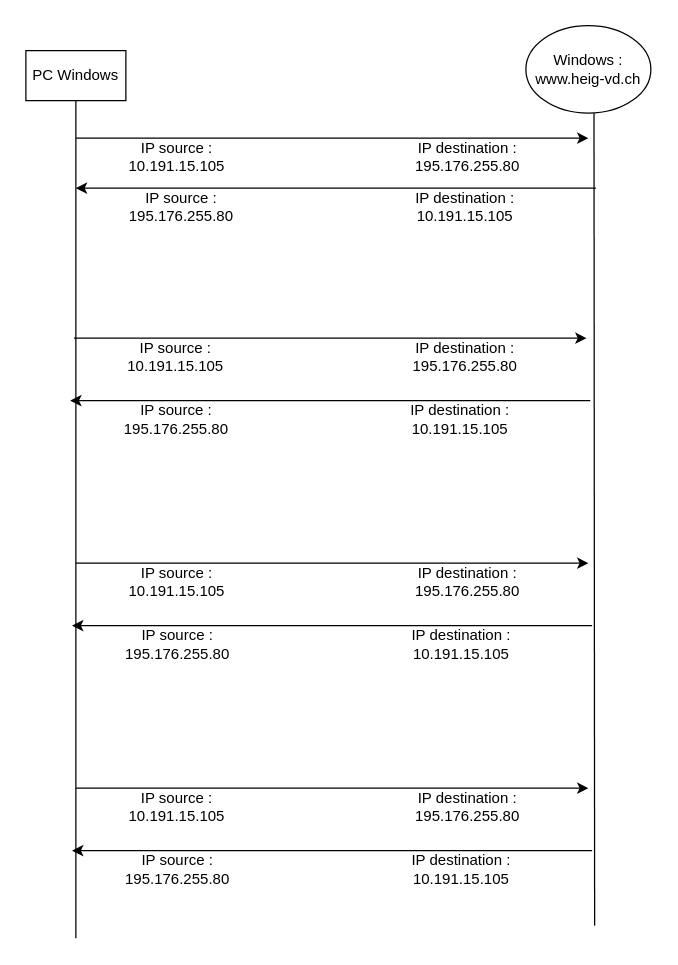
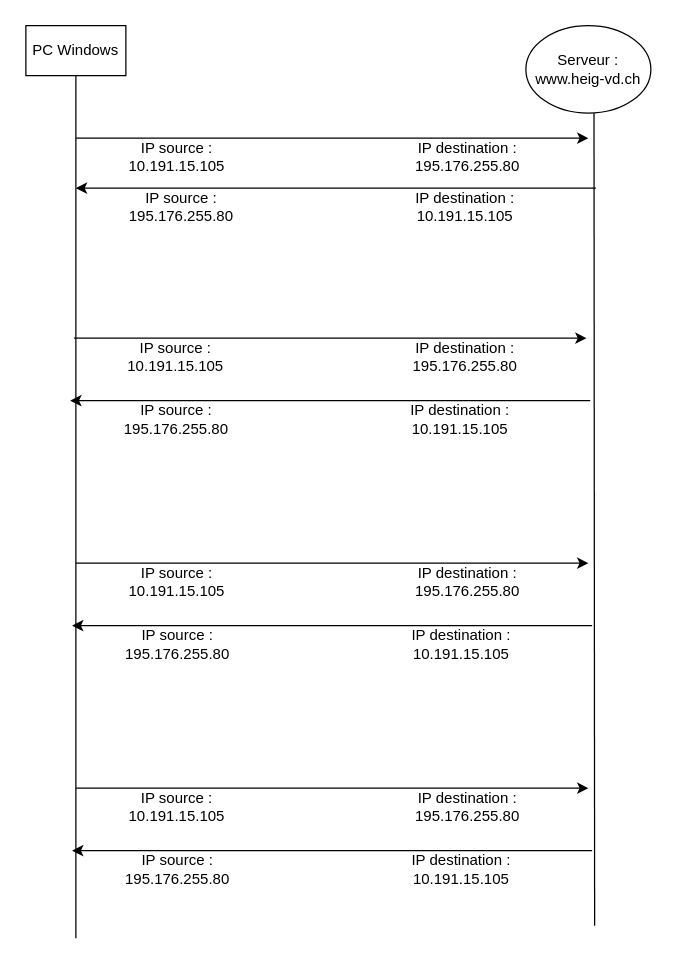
- <mxCell id="3" value="Windows : www.heig-vd.ch" style="ellipse;whiteSpace=wrap;html=1;" parent="1" vertex="1"><mxGeometry x="420" y="20" width="100" height="70" as="geometry" /></mxCell>
+ <mxCell id="3" value="Serveur : www.heig-vd.ch" style="ellipse;whiteSpace=wrap;html=1;" parent="1" vertex="1"><mxGeometry x="420" y="20" width="100" height="70" as="geometry" /></mxCell>
- <mxCell id="2" value="PC Windows" style="rounded=0;whiteSpace=wrap;html=1;" parent="1" vertex="1"><mxGeometry x="20" y="40" width="80" height="40" as="geometry" /></mxCell>
+ <mxCell id="2" value="PC Windows" style="rounded=0;whiteSpace=wrap;html=1;" parent="1" vertex="1"><mxGeometry x="20" y="20" width="80" height="40" as="geometry" /></mxCell>
